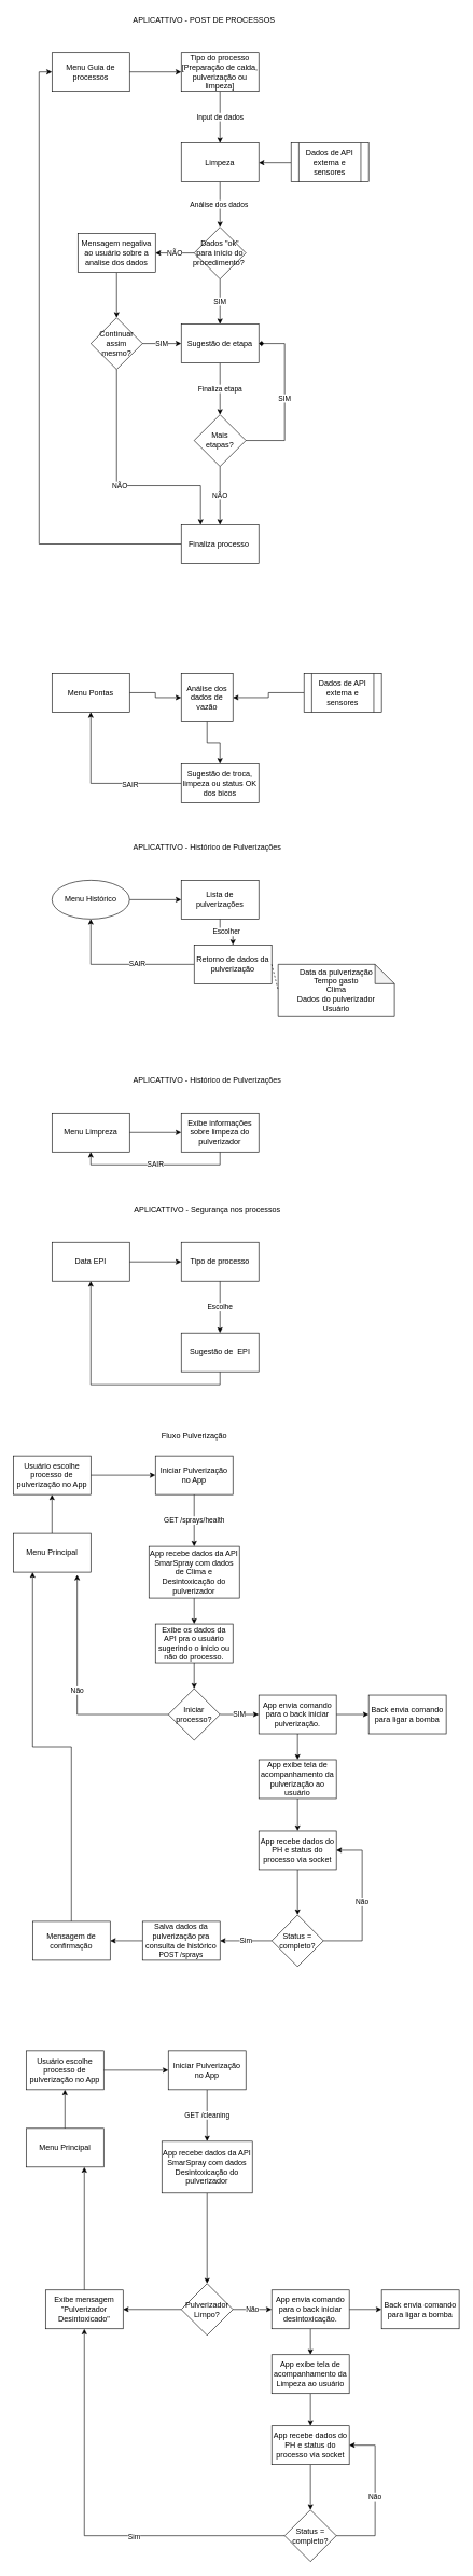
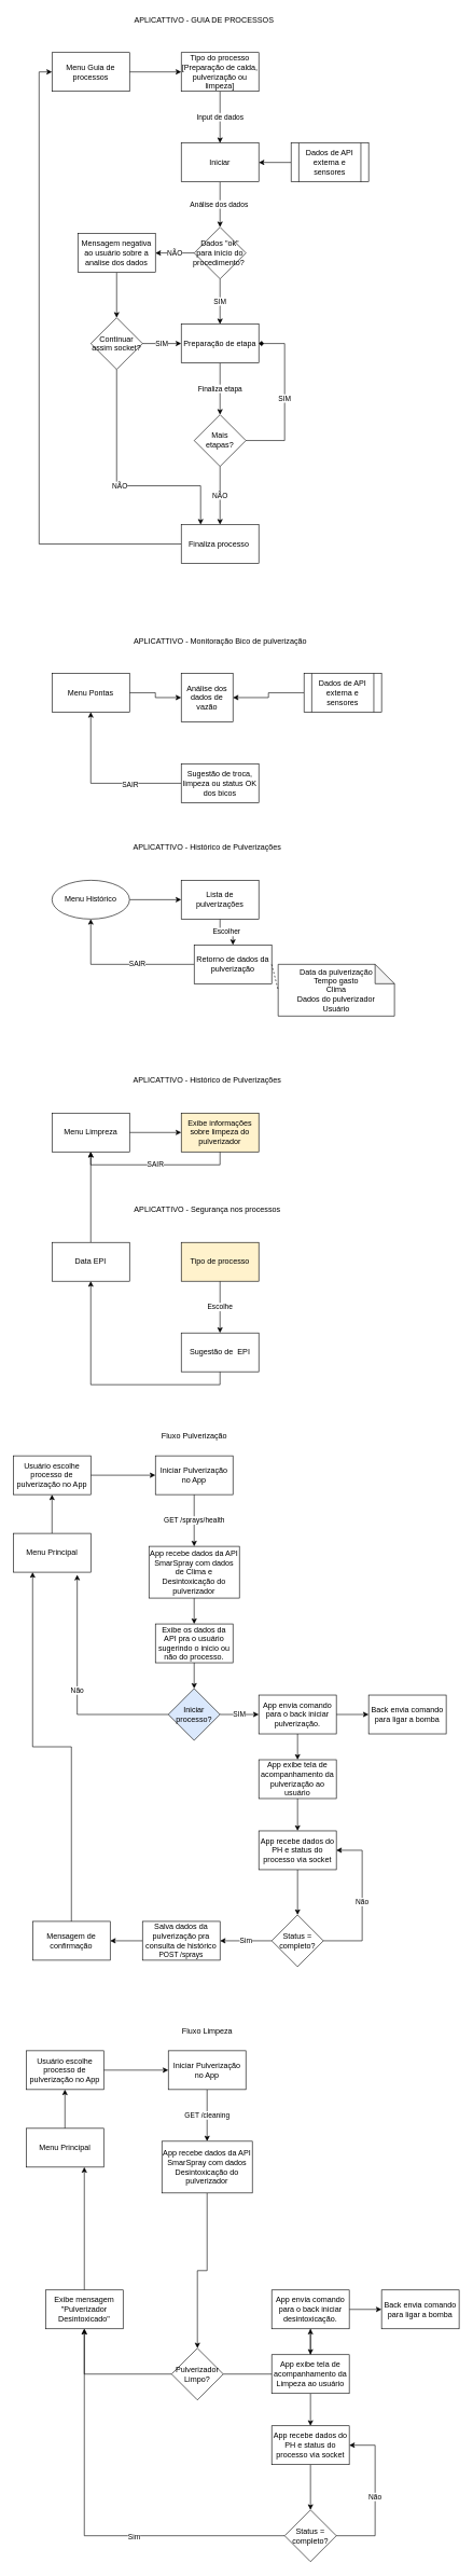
- <mxCell id="2" value="APLICATTIVO - POST DE PROCESSOS" style="text;html=1;align=center;verticalAlign=middle;resizable=0;points=[];autosize=1;strokeColor=none;fillColor=none;" parent="1" vertex="1"><mxGeometry x="200" y="20" width="230" height="20" as="geometry" /></mxCell>
+ <mxCell id="2" value="APLICATTIVO - GUIA DE PROCESSOS" style="text;html=1;align=center;verticalAlign=middle;resizable=0;points=[];autosize=1;strokeColor=none;fillColor=none;" parent="1" vertex="1"><mxGeometry x="200" y="20" width="230" height="20" as="geometry" /></mxCell>
- <mxCell id="8" value="Limpeza" style="whiteSpace=wrap;html=1;rounded=0;" parent="1" vertex="1"><mxGeometry x="280" y="220" width="120" height="60" as="geometry" /></mxCell>
+ <mxCell id="8" value="Iniciar" style="whiteSpace=wrap;html=1;rounded=0;" parent="1" vertex="1"><mxGeometry x="280" y="220" width="120" height="60" as="geometry" /></mxCell>
- <mxCell id="25" value="Continuar assim mesmo?" style="rhombus;whiteSpace=wrap;html=1;rounded=0;" parent="1" vertex="1"><mxGeometry x="140" y="490" width="80" height="80" as="geometry" /></mxCell>
+ <mxCell id="25" value="Continuar assim socket?" style="rhombus;whiteSpace=wrap;html=1;rounded=0;" parent="1" vertex="1"><mxGeometry x="140" y="490" width="80" height="80" as="geometry" /></mxCell>
- <mxCell id="10" value="Sugestão de etapa" style="whiteSpace=wrap;html=1;rounded=0;" parent="1" vertex="1"><mxGeometry x="280" y="500" width="120" height="60" as="geometry" /></mxCell>
+ <mxCell id="10" value="Preparação de etapa" style="whiteSpace=wrap;html=1;rounded=0;" parent="1" vertex="1"><mxGeometry x="280" y="500" width="120" height="60" as="geometry" /></mxCell>
+ <mxCell id="26" value="APLICATTIVO - Monitoração Bico de pulverização" style="text;html=1;align=center;verticalAlign=middle;resizable=0;points=[];autosize=1;strokeColor=none;fillColor=none;" parent="1" vertex="1"><mxGeometry x="200" y="980" width="280" height="20" as="geometry" /></mxCell>
- <mxCell id="29" value="" style="edgeStyle=orthogonalEdgeStyle;rounded=0;orthogonalLoop=1;jettySize=auto;html=1;" parent="1" source="30" target="35" edge="1"><mxGeometry relative="1" as="geometry" /></mxCell>
- <mxCell id="50" value="Exibe informações sobre limpeza do pulverizador" style="whiteSpace=wrap;html=1;rounded=0;" parent="1" vertex="1"><mxGeometry x="280" y="1720" width="120" height="60" as="geometry" /></mxCell>
+ <mxCell id="50" value="Exibe informações sobre limpeza do pulverizador" style="whiteSpace=wrap;html=1;rounded=0;fillColor=#fff2cc;" parent="1" vertex="1"><mxGeometry x="280" y="1720" width="120" height="60" as="geometry" /></mxCell>
- <mxCell id="52" value="" style="edgeStyle=orthogonalEdgeStyle;rounded=0;orthogonalLoop=1;jettySize=auto;html=1;" parent="1" source="53" target="55" edge="1"><mxGeometry relative="1" as="geometry" /></mxCell>
+ <mxCell id="52" value="" style="edgeStyle=orthogonalEdgeStyle;rounded=0;orthogonalLoop=1;jettySize=auto;html=1;" parent="1" source="53" target="48" edge="1"><mxGeometry relative="1" as="geometry" /></mxCell>
- <mxCell id="55" value="Tipo de processo" style="whiteSpace=wrap;html=1;rounded=0;" parent="1" vertex="1"><mxGeometry x="280" y="1920" width="120" height="60" as="geometry" /></mxCell>
+ <mxCell id="55" value="Tipo de processo" style="whiteSpace=wrap;html=1;rounded=0;fillColor=#fff2cc;" parent="1" vertex="1"><mxGeometry x="280" y="1920" width="120" height="60" as="geometry" /></mxCell>
- <mxCell id="67" value="Iniciar processo?" style="rhombus;whiteSpace=wrap;html=1;rounded=0;" vertex="1" parent="1"><mxGeometry x="260" y="2610" width="80" height="80" as="geometry" /></mxCell>
+ <mxCell id="67" value="Iniciar processo?" style="rhombus;whiteSpace=wrap;html=1;rounded=0;fillColor=#dae8fc;" vertex="1" parent="1"><mxGeometry x="260" y="2610" width="80" height="80" as="geometry" /></mxCell>
+ <mxCell id="87" value="Fluxo Limpeza" style="text;html=1;align=center;verticalAlign=middle;resizable=0;points=[];autosize=1;strokeColor=none;fillColor=none;" vertex="1" parent="1"><mxGeometry x="275" y="3130" width="90" height="20" as="geometry" /></mxCell>
- <mxCell id="94" value="Pulverizador Limpo?" style="rhombus;whiteSpace=wrap;html=1;rounded=0;" vertex="1" parent="1"><mxGeometry x="280" y="3530" width="80" height="80" as="geometry" /></mxCell>
+ <mxCell id="94" value="Pulverizador Limpo?" style="rhombus;whiteSpace=wrap;html=1;rounded=0;" vertex="1" parent="1"><mxGeometry x="265" y="3630" width="80" height="80" as="geometry" /></mxCell>
